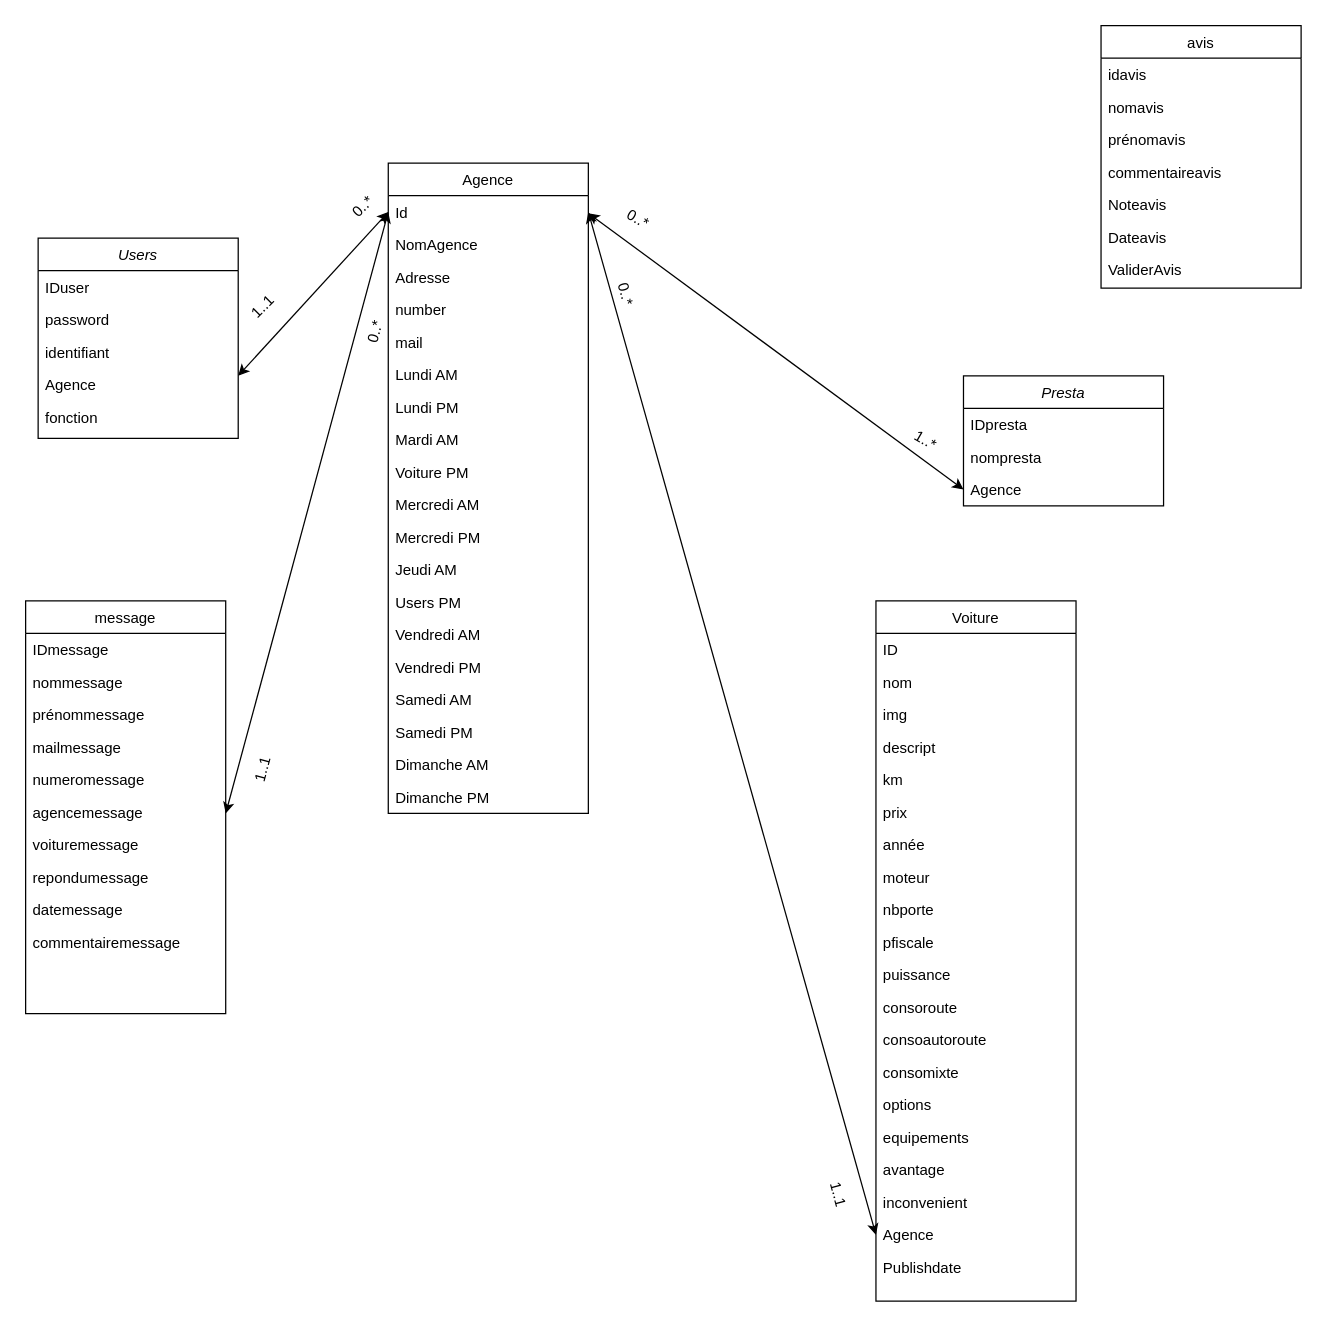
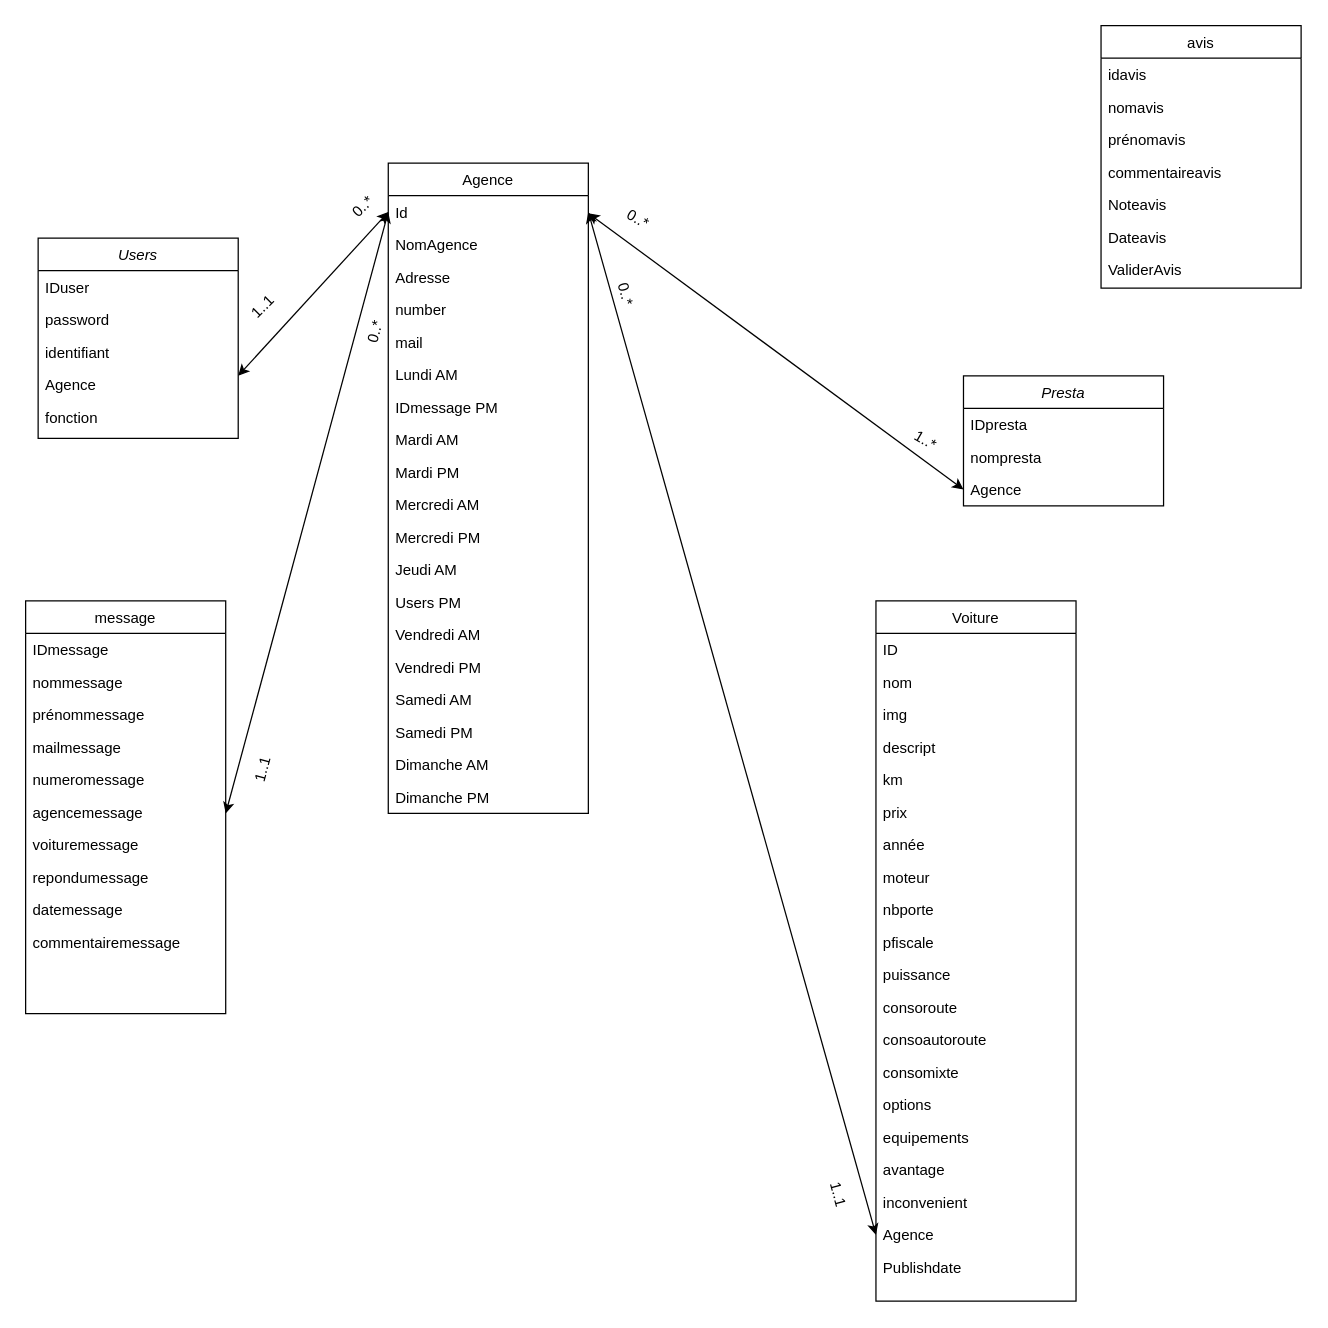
- <mxCell id="9" value="Lundi PM " style="text;align=left;verticalAlign=top;spacingLeft=4;spacingRight=4;overflow=hidden;rotatable=0;points=[[0,0.5],[1,0.5]];portConstraint=eastwest;rounded=0;shadow=0;html=0;" vertex="1" parent="2"><mxGeometry y="182" width="160" height="26" as="geometry" /></mxCell>
+ <mxCell id="9" value="IDmessage PM " style="text;align=left;verticalAlign=top;spacingLeft=4;spacingRight=4;overflow=hidden;rotatable=0;points=[[0,0.5],[1,0.5]];portConstraint=eastwest;rounded=0;shadow=0;html=0;" vertex="1" parent="2"><mxGeometry y="182" width="160" height="26" as="geometry" /></mxCell>
- <mxCell id="11" value="Voiture PM " style="text;align=left;verticalAlign=top;spacingLeft=4;spacingRight=4;overflow=hidden;rotatable=0;points=[[0,0.5],[1,0.5]];portConstraint=eastwest;rounded=0;shadow=0;html=0;" vertex="1" parent="2"><mxGeometry y="234" width="160" height="26" as="geometry" /></mxCell>
+ <mxCell id="11" value="Mardi PM " style="text;align=left;verticalAlign=top;spacingLeft=4;spacingRight=4;overflow=hidden;rotatable=0;points=[[0,0.5],[1,0.5]];portConstraint=eastwest;rounded=0;shadow=0;html=0;" vertex="1" parent="2"><mxGeometry y="234" width="160" height="26" as="geometry" /></mxCell>
